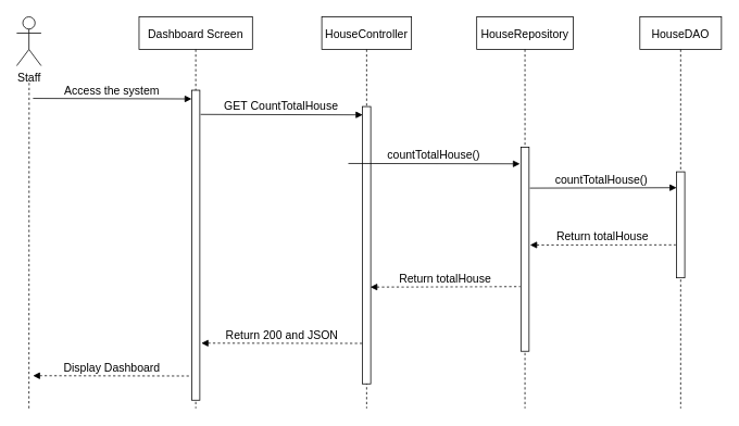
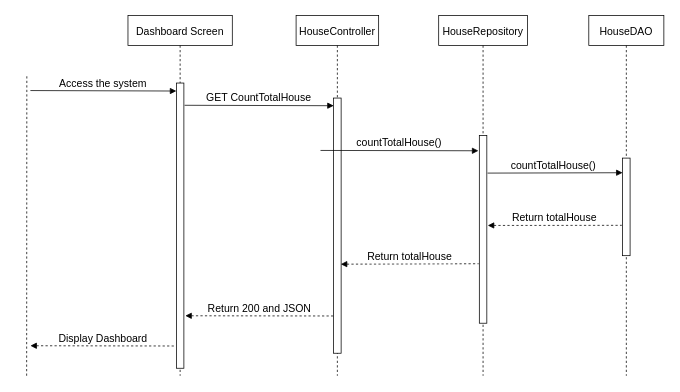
- <mxCell id="6" value="Staff" style="shape=umlActor;verticalLabelPosition=bottom;verticalAlign=top;html=1;outlineConnect=0;fontSize=14;" parent="1" vertex="1"><mxGeometry x="20" y="20" width="30" height="60" as="geometry" /></mxCell>
